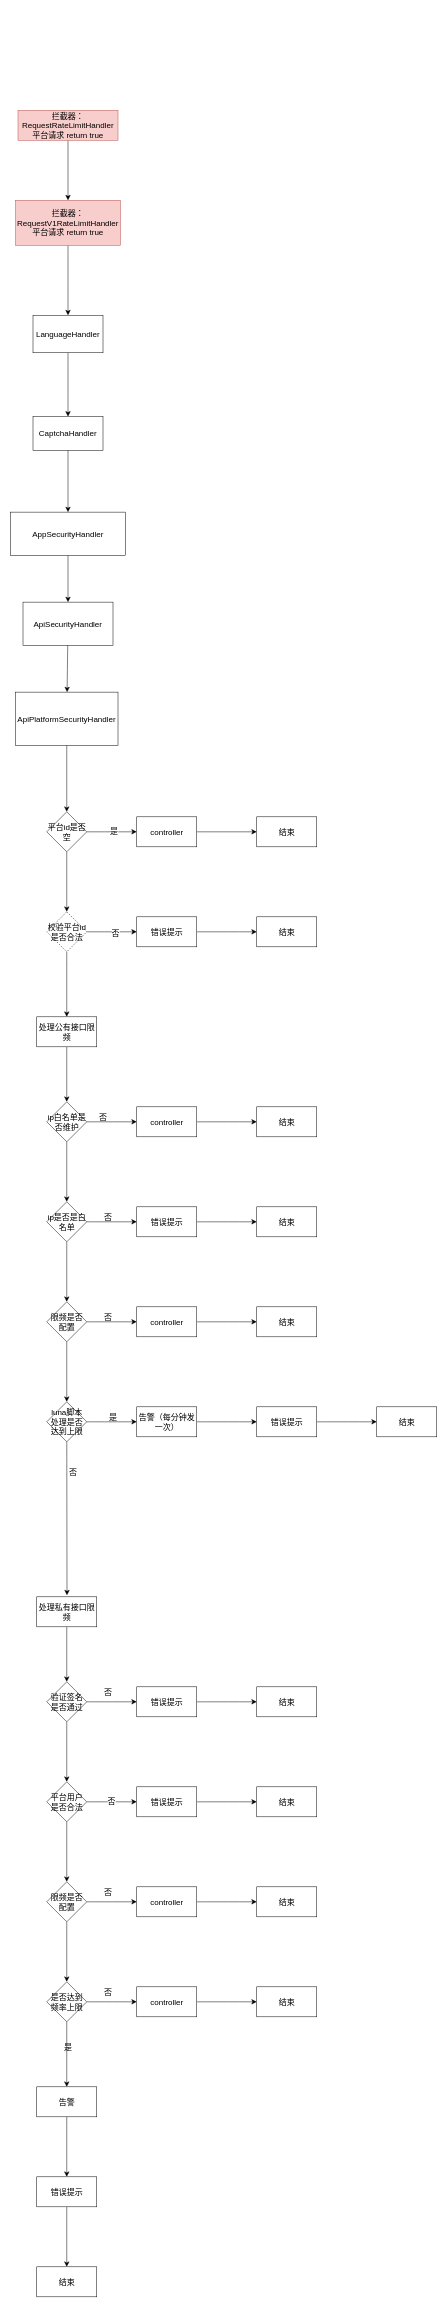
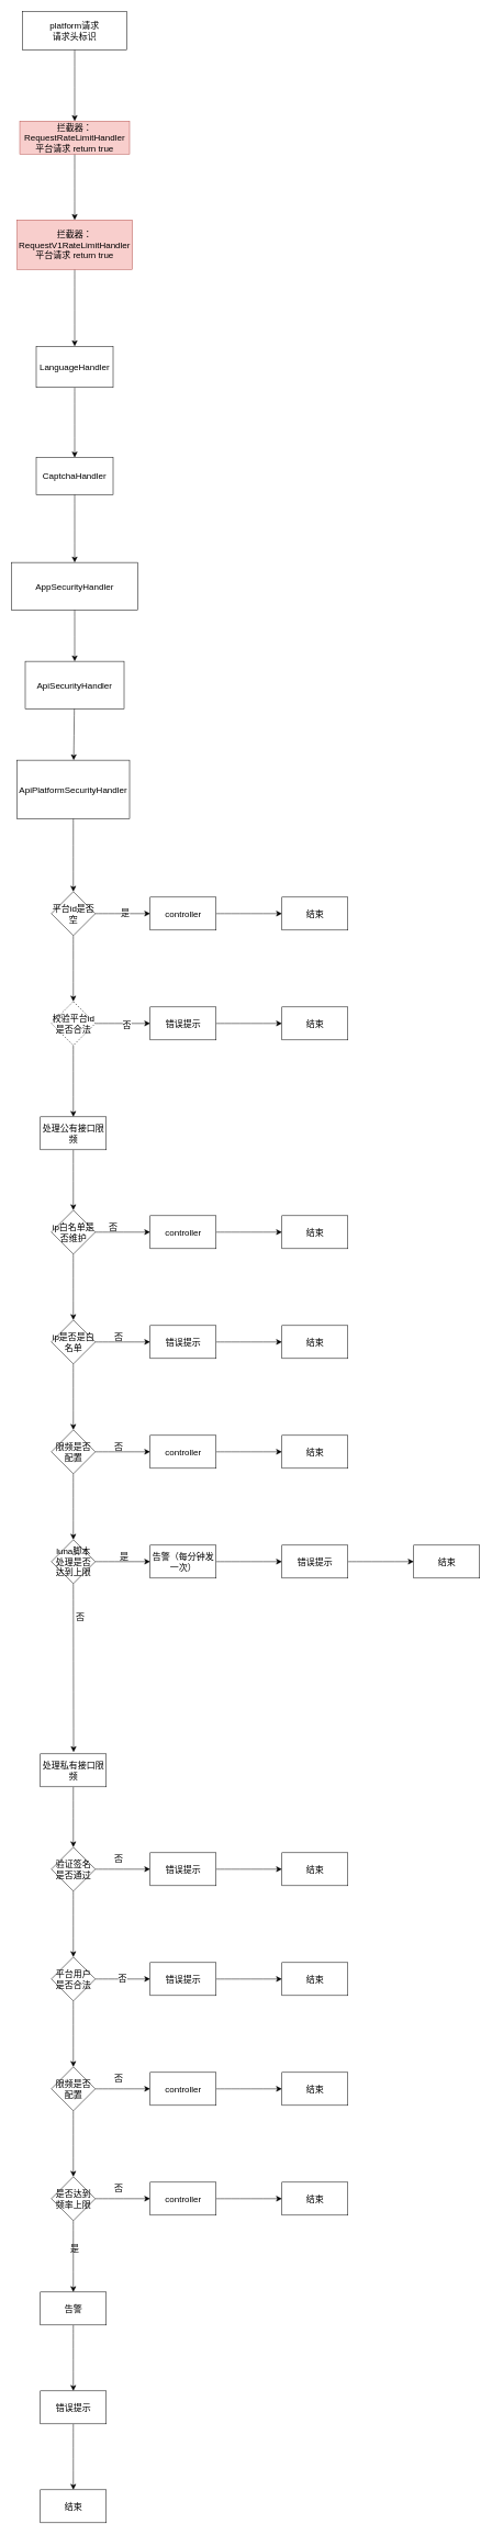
+ <mxCell id="3" value="platform请求&lt;br&gt;请求头标识" style="rounded=0;whiteSpace=wrap;html=1;fontSize=16;" vertex="1" parent="1"><mxGeometry x="40" y="20" width="190" height="70" as="geometry" /></mxCell>
+ <mxCell id="2" value="" style="edgeStyle=none;curved=1;rounded=0;orthogonalLoop=1;jettySize=auto;html=1;fontSize=12;startSize=8;endSize=8;" edge="1" parent="1" source="3" target="5"><mxGeometry relative="1" as="geometry" /></mxCell>
